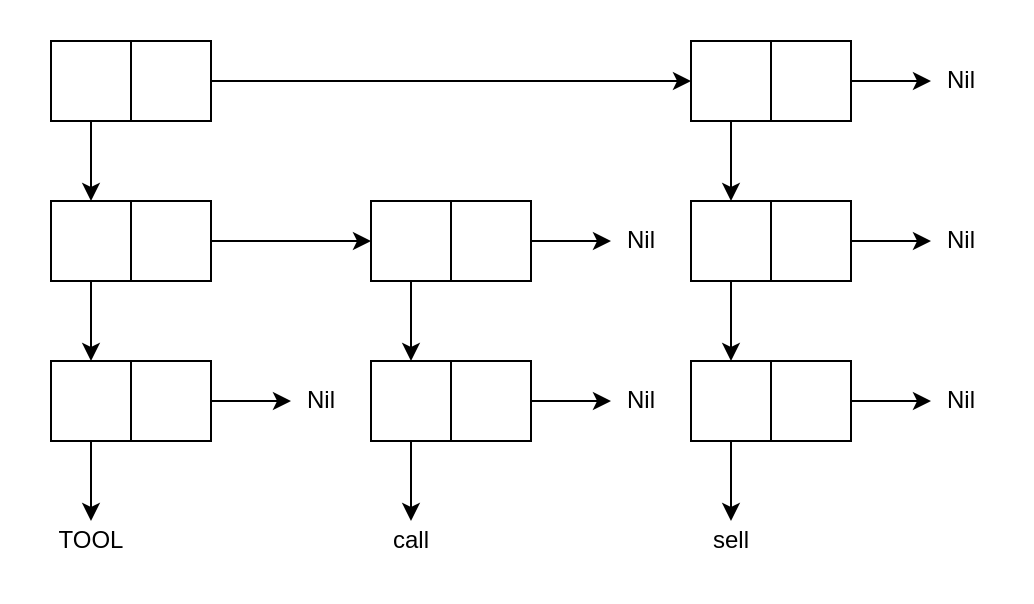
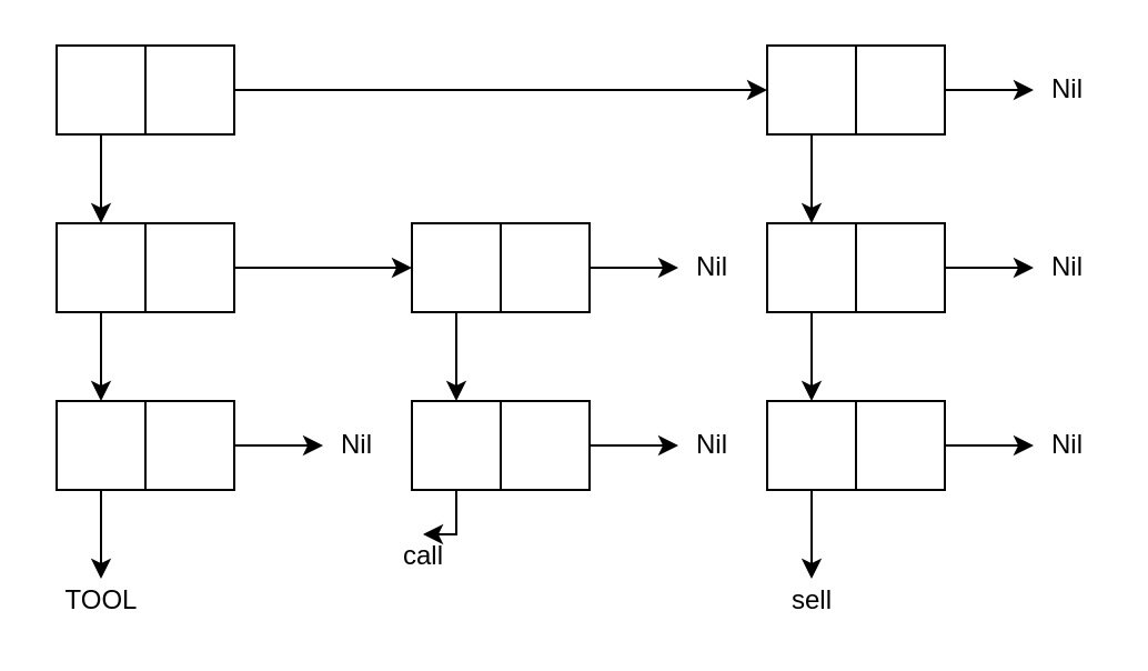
- <mxCell id="24" value="call" style="text;html=1;align=center;verticalAlign=middle;resizable=0;points=[];autosize=1;" vertex="1" parent="1"><mxGeometry x="190" y="260" width="30" height="20" as="geometry" /></mxCell>
+ <mxCell id="24" value="call" style="text;html=1;align=center;verticalAlign=middle;resizable=0;points=[];autosize=1;" vertex="1" parent="1"><mxGeometry x="175" y="240" width="30" height="20" as="geometry" /></mxCell>
